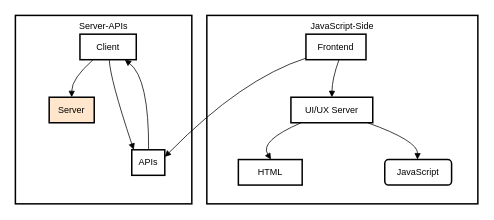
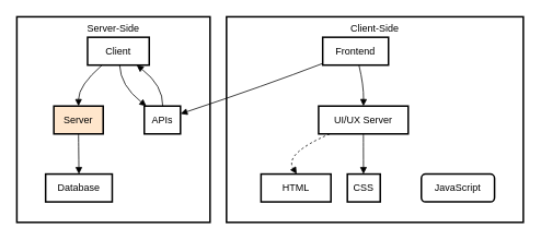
- <mxCell id="2" value="Server-APIs" style="whiteSpace=wrap;strokeWidth=2;verticalAlign=top;" vertex="1" parent="1"><mxGeometry width="235" height="251" as="geometry" x="20" y="20" /></mxCell>
+ <mxCell id="2" value="Server-Side" style="whiteSpace=wrap;strokeWidth=2;verticalAlign=top;" vertex="1" parent="1"><mxGeometry width="235" height="251" as="geometry" x="20" y="20" /></mxCell>
- <mxCell id="7" value="JavaScript-Side" style="whiteSpace=wrap;strokeWidth=2;verticalAlign=top;" vertex="1" parent="1"><mxGeometry x="275" width="361" height="251" as="geometry" y="20" /></mxCell>
+ <mxCell id="7" value="Client-Side" style="whiteSpace=wrap;strokeWidth=2;verticalAlign=top;" vertex="1" parent="1"><mxGeometry x="275" width="361" height="251" as="geometry" y="20" /></mxCell>
- <mxCell id="9" value="Frontend" style="whiteSpace=wrap;strokeWidth=2;" vertex="1" parent="1"><mxGeometry x="407" y="45" width="80" height="34" as="geometry" /></mxCell>
+ <mxCell id="9" value="Frontend" style="whiteSpace=wrap;strokeWidth=2;" vertex="1" parent="1"><mxGeometry x="392" y="45" width="80" height="34" as="geometry" /></mxCell>
+ <mxCell id="15" value="" style="curved=1;startArrow=none;endArrow=block;exitX=0.5;exitY=0.98;entryX=0.49;entryY=0.01;" edge="1" parent="1" source="8" target="11"><mxGeometry relative="1" as="geometry"><Array as="points" /></mxGeometry></mxCell>
+ <mxCell id="18" value="" style="curved=1;startArrow=none;endArrow=block;exitX=0.5;exitY=0.98;entryX=0.5;entryY=0.01;" edge="1" parent="1" source="3" target="5"><mxGeometry relative="1" as="geometry"><Array as="points" /></mxGeometry></mxCell>
- <mxCell id="14" value="" style="curved=1;startArrow=none;endArrow=block;exitX=0.14;exitY=0.98;entryX=0.51;entryY=0.01;" edge="1" parent="1" source="8" target="10"><mxGeometry relative="1" as="geometry"><Array as="points"><mxPoint x="345" y="187" /></Array></mxGeometry></mxCell>
+ <mxCell id="14" value="" style="curved=1;startArrow=none;endArrow=block;exitX=0.14;exitY=0.98;entryX=0.51;entryY=0.01;dashed=1;" edge="1" parent="1" source="8" target="10"><mxGeometry relative="1" as="geometry"><Array as="points"><mxPoint x="345" y="187" /></Array></mxGeometry></mxCell>
- <mxCell id="16" value="" style="curved=1;startArrow=none;endArrow=block;exitX=0.92;exitY=0.98;entryX=0.49;entryY=0.01;" edge="1" parent="1" source="8" target="12"><mxGeometry relative="1" as="geometry"><Array as="points"><mxPoint x="556" y="187" /></Array></mxGeometry></mxCell>
- <mxCell id="6" value="APIs" style="whiteSpace=wrap;strokeWidth=2;" vertex="1" parent="1"><mxGeometry x="175" y="199" width="44" height="34" as="geometry" /></mxCell>
+ <mxCell id="6" value="APIs" style="whiteSpace=wrap;strokeWidth=2;" vertex="1" parent="1"><mxGeometry x="175" y="129" width="44" height="34" as="geometry" /></mxCell>
+ <mxCell id="5" value="Database" style="whiteSpace=wrap;strokeWidth=2;" vertex="1" parent="1"><mxGeometry x="55" y="212" width="81" height="34" as="geometry" /></mxCell>
+ <mxCell id="11" value="CSS" style="whiteSpace=wrap;strokeWidth=2;" vertex="1" parent="1"><mxGeometry x="422" y="212" width="40" height="34" as="geometry" /></mxCell>
